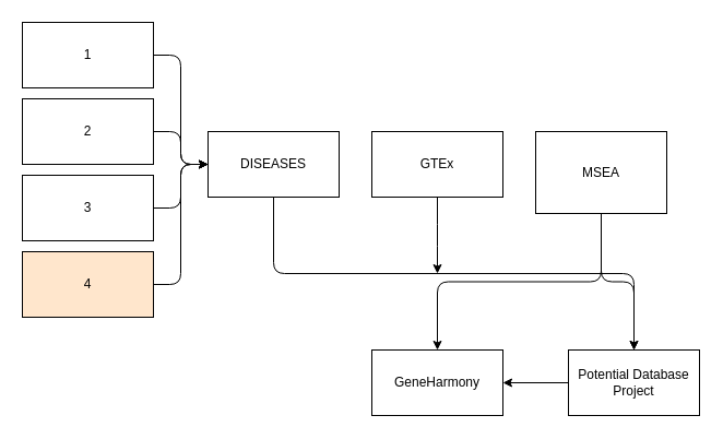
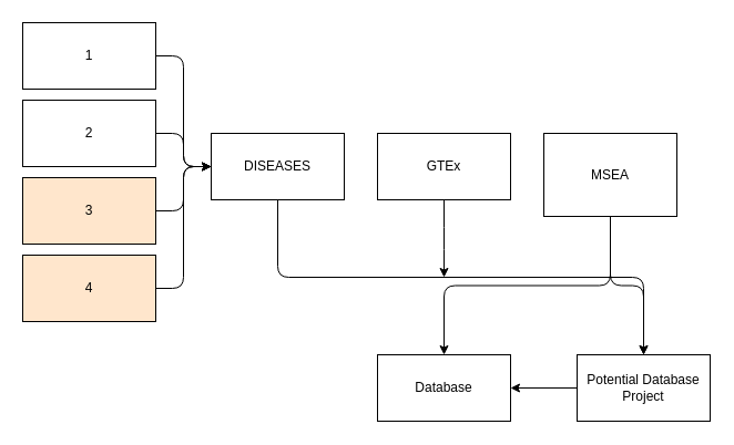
- <mxCell id="11" value="3" style="rounded=0;whiteSpace=wrap;html=1;" vertex="1" parent="1"><mxGeometry x="20" y="160" width="120" height="60" as="geometry" /></mxCell>
+ <mxCell id="11" value="3" style="rounded=0;whiteSpace=wrap;html=1;fillColor=#ffe6cc;" vertex="1" parent="1"><mxGeometry x="20" y="160" width="120" height="60" as="geometry" /></mxCell>
- <mxCell id="14" value="GeneHarmony" style="rounded=0;whiteSpace=wrap;html=1;" vertex="1" parent="1"><mxGeometry x="340" y="320" width="120" height="60" as="geometry" /></mxCell>
+ <mxCell id="14" value="Database" style="rounded=0;whiteSpace=wrap;html=1;" vertex="1" parent="1"><mxGeometry x="340" y="320" width="120" height="60" as="geometry" /></mxCell>
